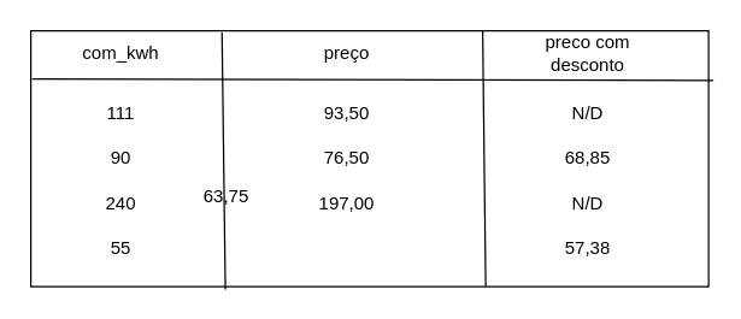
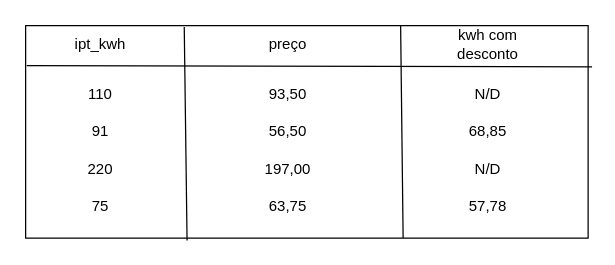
- <mxCell id="6" value="com_kwh" style="text;html=1;strokeColor=none;fillColor=none;align=center;verticalAlign=middle;whiteSpace=wrap;rounded=0;" vertex="1" parent="1"><mxGeometry x="50" y="20" width="60" height="30" as="geometry" /></mxCell>
+ <mxCell id="6" value="ipt_kwh" style="text;html=1;strokeColor=none;fillColor=none;align=center;verticalAlign=middle;whiteSpace=wrap;rounded=0;" vertex="1" parent="1"><mxGeometry x="50" y="20" width="60" height="30" as="geometry" /></mxCell>
- <mxCell id="8" value="preco com desconto" style="text;html=1;strokeColor=none;fillColor=none;align=center;verticalAlign=middle;whiteSpace=wrap;rounded=0;" vertex="1" parent="1"><mxGeometry x="360" y="20" width="60" height="30" as="geometry" /></mxCell>
+ <mxCell id="8" value="kwh com desconto" style="text;html=1;strokeColor=none;fillColor=none;align=center;verticalAlign=middle;whiteSpace=wrap;rounded=0;" vertex="1" parent="1"><mxGeometry x="360" y="20" width="60" height="30" as="geometry" /></mxCell>
- <mxCell id="9" value="111" style="text;html=1;strokeColor=none;fillColor=none;align=center;verticalAlign=middle;whiteSpace=wrap;rounded=0;" vertex="1" parent="1"><mxGeometry x="50" y="60" width="60" height="30" as="geometry" /></mxCell>
+ <mxCell id="9" value="110" style="text;html=1;strokeColor=none;fillColor=none;align=center;verticalAlign=middle;whiteSpace=wrap;rounded=0;" vertex="1" parent="1"><mxGeometry x="50" y="60" width="60" height="30" as="geometry" /></mxCell>
- <mxCell id="12" value="90" style="text;html=1;strokeColor=none;fillColor=none;align=center;verticalAlign=middle;whiteSpace=wrap;rounded=0;" vertex="1" parent="1"><mxGeometry x="50" y="90" width="60" height="30" as="geometry" /></mxCell>
+ <mxCell id="12" value="91" style="text;html=1;strokeColor=none;fillColor=none;align=center;verticalAlign=middle;whiteSpace=wrap;rounded=0;" vertex="1" parent="1"><mxGeometry x="50" y="90" width="60" height="30" as="geometry" /></mxCell>
- <mxCell id="13" value="76,50" style="text;html=1;strokeColor=none;fillColor=none;align=center;verticalAlign=middle;whiteSpace=wrap;rounded=0;" vertex="1" parent="1"><mxGeometry x="200" y="90" width="60" height="30" as="geometry" /></mxCell>
+ <mxCell id="13" value="56,50" style="text;html=1;strokeColor=none;fillColor=none;align=center;verticalAlign=middle;whiteSpace=wrap;rounded=0;" vertex="1" parent="1"><mxGeometry x="200" y="90" width="60" height="30" as="geometry" /></mxCell>
- <mxCell id="19" value="63,75" style="text;html=1;strokeColor=none;fillColor=none;align=center;verticalAlign=middle;whiteSpace=wrap;rounded=0;" vertex="1" parent="1"><mxGeometry x="120" y="115" width="60" height="30" as="geometry" /></mxCell>
+ <mxCell id="19" value="63,75" style="text;html=1;strokeColor=none;fillColor=none;align=center;verticalAlign=middle;whiteSpace=wrap;rounded=0;" vertex="1" parent="1"><mxGeometry x="200" y="150" width="60" height="30" as="geometry" /></mxCell>
- <mxCell id="15" value="240" style="text;html=1;strokeColor=none;fillColor=none;align=center;verticalAlign=middle;whiteSpace=wrap;rounded=0;" vertex="1" parent="1"><mxGeometry x="50" y="120" width="60" height="30" as="geometry" /></mxCell>
+ <mxCell id="15" value="220" style="text;html=1;strokeColor=none;fillColor=none;align=center;verticalAlign=middle;whiteSpace=wrap;rounded=0;" vertex="1" parent="1"><mxGeometry x="50" y="120" width="60" height="30" as="geometry" /></mxCell>
- <mxCell id="18" value="55" style="text;html=1;strokeColor=none;fillColor=none;align=center;verticalAlign=middle;whiteSpace=wrap;rounded=0;" vertex="1" parent="1"><mxGeometry x="50" y="150" width="60" height="30" as="geometry" /></mxCell>
+ <mxCell id="18" value="75" style="text;html=1;strokeColor=none;fillColor=none;align=center;verticalAlign=middle;whiteSpace=wrap;rounded=0;" vertex="1" parent="1"><mxGeometry x="50" y="150" width="60" height="30" as="geometry" /></mxCell>
- <mxCell id="20" value="57,38" style="text;html=1;strokeColor=none;fillColor=none;align=center;verticalAlign=middle;whiteSpace=wrap;rounded=0;" vertex="1" parent="1"><mxGeometry x="360" y="150" width="60" height="30" as="geometry" /></mxCell>
+ <mxCell id="20" value="57,78" style="text;html=1;strokeColor=none;fillColor=none;align=center;verticalAlign=middle;whiteSpace=wrap;rounded=0;" vertex="1" parent="1"><mxGeometry x="360" y="150" width="60" height="30" as="geometry" /></mxCell>
